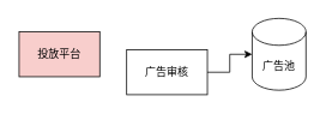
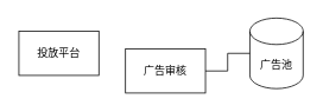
- <mxCell id="3" value="投放平台" style="rounded=0;whiteSpace=wrap;html=1;fillColor=#f8cecc;" vertex="1" parent="1"><mxGeometry x="20" y="35" width="90" height="50" as="geometry" /></mxCell>
+ <mxCell id="3" value="投放平台" style="rounded=0;whiteSpace=wrap;html=1;" vertex="1" parent="1"><mxGeometry x="20" y="35" width="90" height="50" as="geometry" /></mxCell>
- <mxCell id="4" style="edgeStyle=orthogonalEdgeStyle;rounded=0;orthogonalLoop=1;jettySize=auto;html=1;exitX=1;exitY=0.5;exitDx=0;exitDy=0;entryX=0;entryY=0.5;entryDx=0;entryDy=0;entryPerimeter=0;" edge="1" parent="1" source="5" target="2"><mxGeometry relative="1" as="geometry" /></mxCell>
+ <mxCell id="4" style="edgeStyle=orthogonalEdgeStyle;rounded=0;orthogonalLoop=1;jettySize=auto;html=1;exitX=1;exitY=0.5;exitDx=0;exitDy=0;entryX=0;entryY=0.5;entryDx=0;entryDy=0;entryPerimeter=0;endArrow=none;" edge="1" parent="1" source="5" target="2"><mxGeometry relative="1" as="geometry" /></mxCell>
